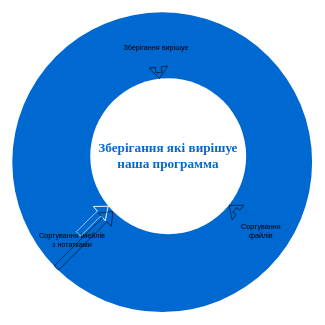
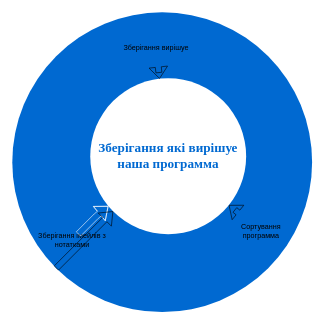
- <mxCell id="5" value="&lt;font style=&quot;vertical-align: inherit;&quot;&gt;&lt;font style=&quot;vertical-align: inherit;&quot;&gt;Сортування файлів&lt;/font&gt;&lt;/font&gt;" style="text;html=1;strokeColor=none;fillColor=none;align=center;verticalAlign=middle;whiteSpace=wrap;rounded=0;" vertex="1" parent="1"><mxGeometry x="380" y="350" width="110" height="70" as="geometry" /></mxCell>
+ <mxCell id="5" value="&lt;font style=&quot;vertical-align: inherit;&quot;&gt;&lt;font style=&quot;vertical-align: inherit;&quot;&gt;Сортування программа&lt;/font&gt;&lt;/font&gt;" style="text;html=1;strokeColor=none;fillColor=none;align=center;verticalAlign=middle;whiteSpace=wrap;rounded=0;" vertex="1" parent="1"><mxGeometry x="380" y="350" width="110" height="70" as="geometry" /></mxCell>
- <mxCell id="6" value="&lt;font style=&quot;vertical-align: inherit;&quot;&gt;&lt;font style=&quot;vertical-align: inherit;&quot;&gt;Сортування імейлів з нотатками&lt;/font&gt;&lt;/font&gt;" style="text;html=1;strokeColor=none;fillColor=none;align=center;verticalAlign=middle;whiteSpace=wrap;rounded=0;" vertex="1" parent="1"><mxGeometry x="60" y="370" width="120" height="60" as="geometry" /></mxCell>
+ <mxCell id="6" value="&lt;font style=&quot;vertical-align: inherit;&quot;&gt;&lt;font style=&quot;vertical-align: inherit;&quot;&gt;Зберігання імейлів з нотатками&lt;/font&gt;&lt;/font&gt;" style="text;html=1;strokeColor=none;fillColor=none;align=center;verticalAlign=middle;whiteSpace=wrap;rounded=0;" vertex="1" parent="1"><mxGeometry x="60" y="370" width="120" height="60" as="geometry" /></mxCell>
